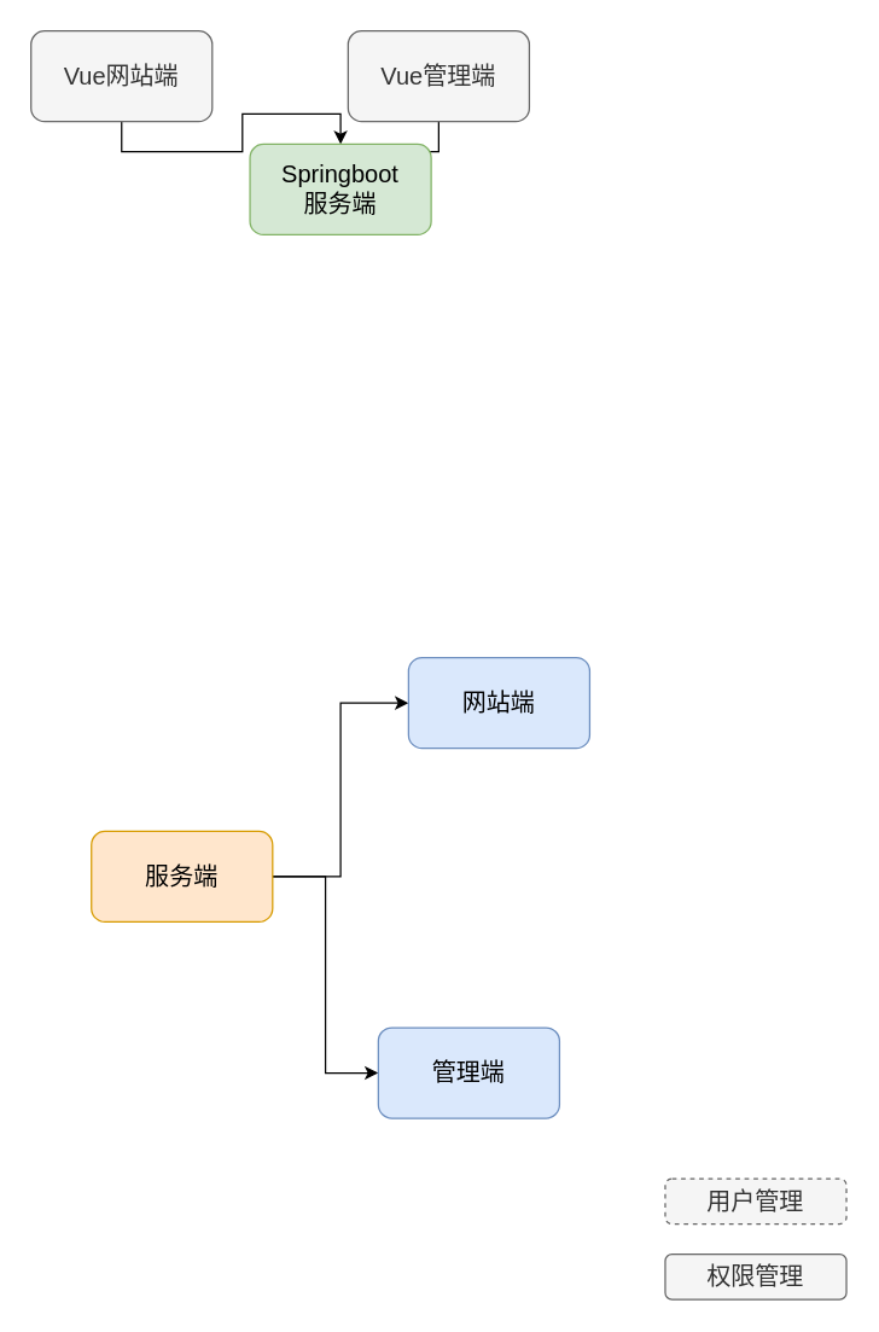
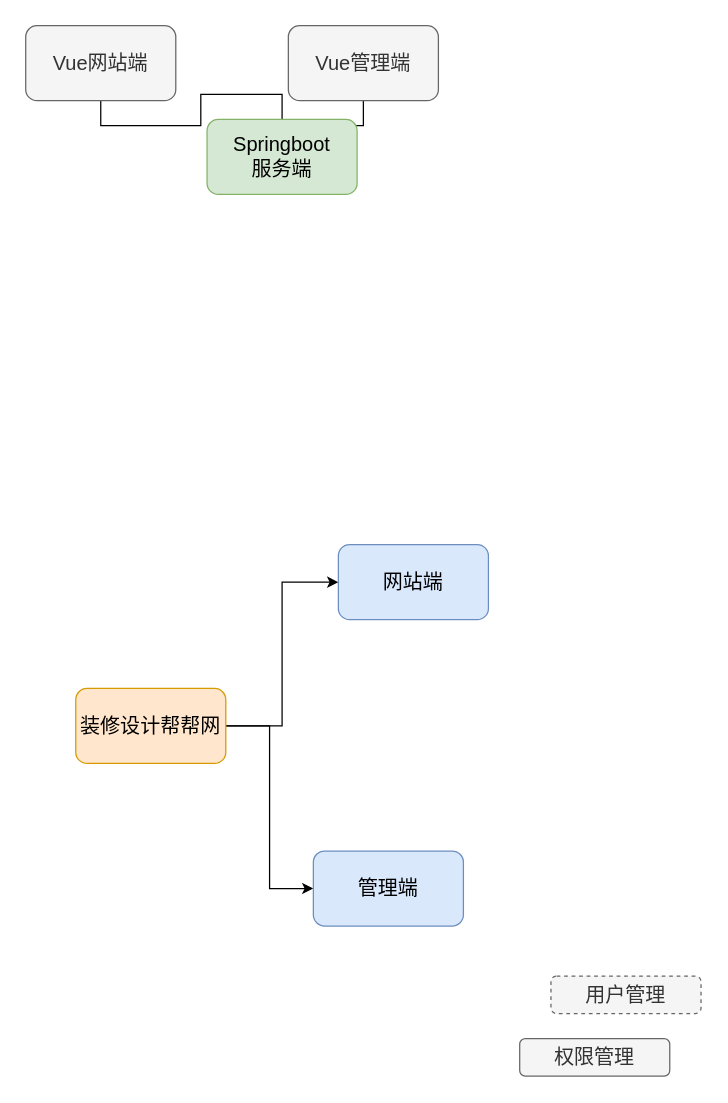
- <mxCell id="5" style="edgeStyle=orthogonalEdgeStyle;rounded=0;orthogonalLoop=1;jettySize=auto;html=1;exitX=0.5;exitY=1;exitDx=0;exitDy=0;entryX=0.5;entryY=0;entryDx=0;entryDy=0;fontSize=16;" edge="1" parent="1" source="6" target="9"><mxGeometry relative="1" as="geometry" /></mxCell>
+ <mxCell id="5" style="edgeStyle=orthogonalEdgeStyle;rounded=0;orthogonalLoop=1;jettySize=auto;html=1;exitX=0.5;exitY=1;exitDx=0;exitDy=0;entryX=0.5;entryY=0;entryDx=0;entryDy=0;fontSize=16;endArrow=none;" edge="1" parent="1" source="6" target="9"><mxGeometry relative="1" as="geometry" /></mxCell>
- <mxCell id="4" value="服务端" style="rounded=1;whiteSpace=wrap;html=1;fillColor=#ffe6cc;strokeColor=#d79b00;fontSize=16;" vertex="1" parent="1"><mxGeometry x="60" y="550" width="120" height="60" as="geometry" /></mxCell>
+ <mxCell id="4" value="装修设计帮帮网" style="rounded=1;whiteSpace=wrap;html=1;fillColor=#ffe6cc;strokeColor=#d79b00;fontSize=16;" vertex="1" parent="1"><mxGeometry x="60" y="550" width="120" height="60" as="geometry" /></mxCell>
- <mxCell id="12" value="权限管理" style="rounded=1;whiteSpace=wrap;html=1;fillColor=#f5f5f5;strokeColor=#666666;fontSize=16;fontColor=#333333;" vertex="1" parent="1"><mxGeometry x="440" y="830" width="120" height="30" as="geometry" /></mxCell>
+ <mxCell id="12" value="权限管理" style="rounded=1;whiteSpace=wrap;html=1;fillColor=#f5f5f5;strokeColor=#666666;fontSize=16;fontColor=#333333;" vertex="1" parent="1"><mxGeometry x="415" y="830" width="120" height="30" as="geometry" /></mxCell>
